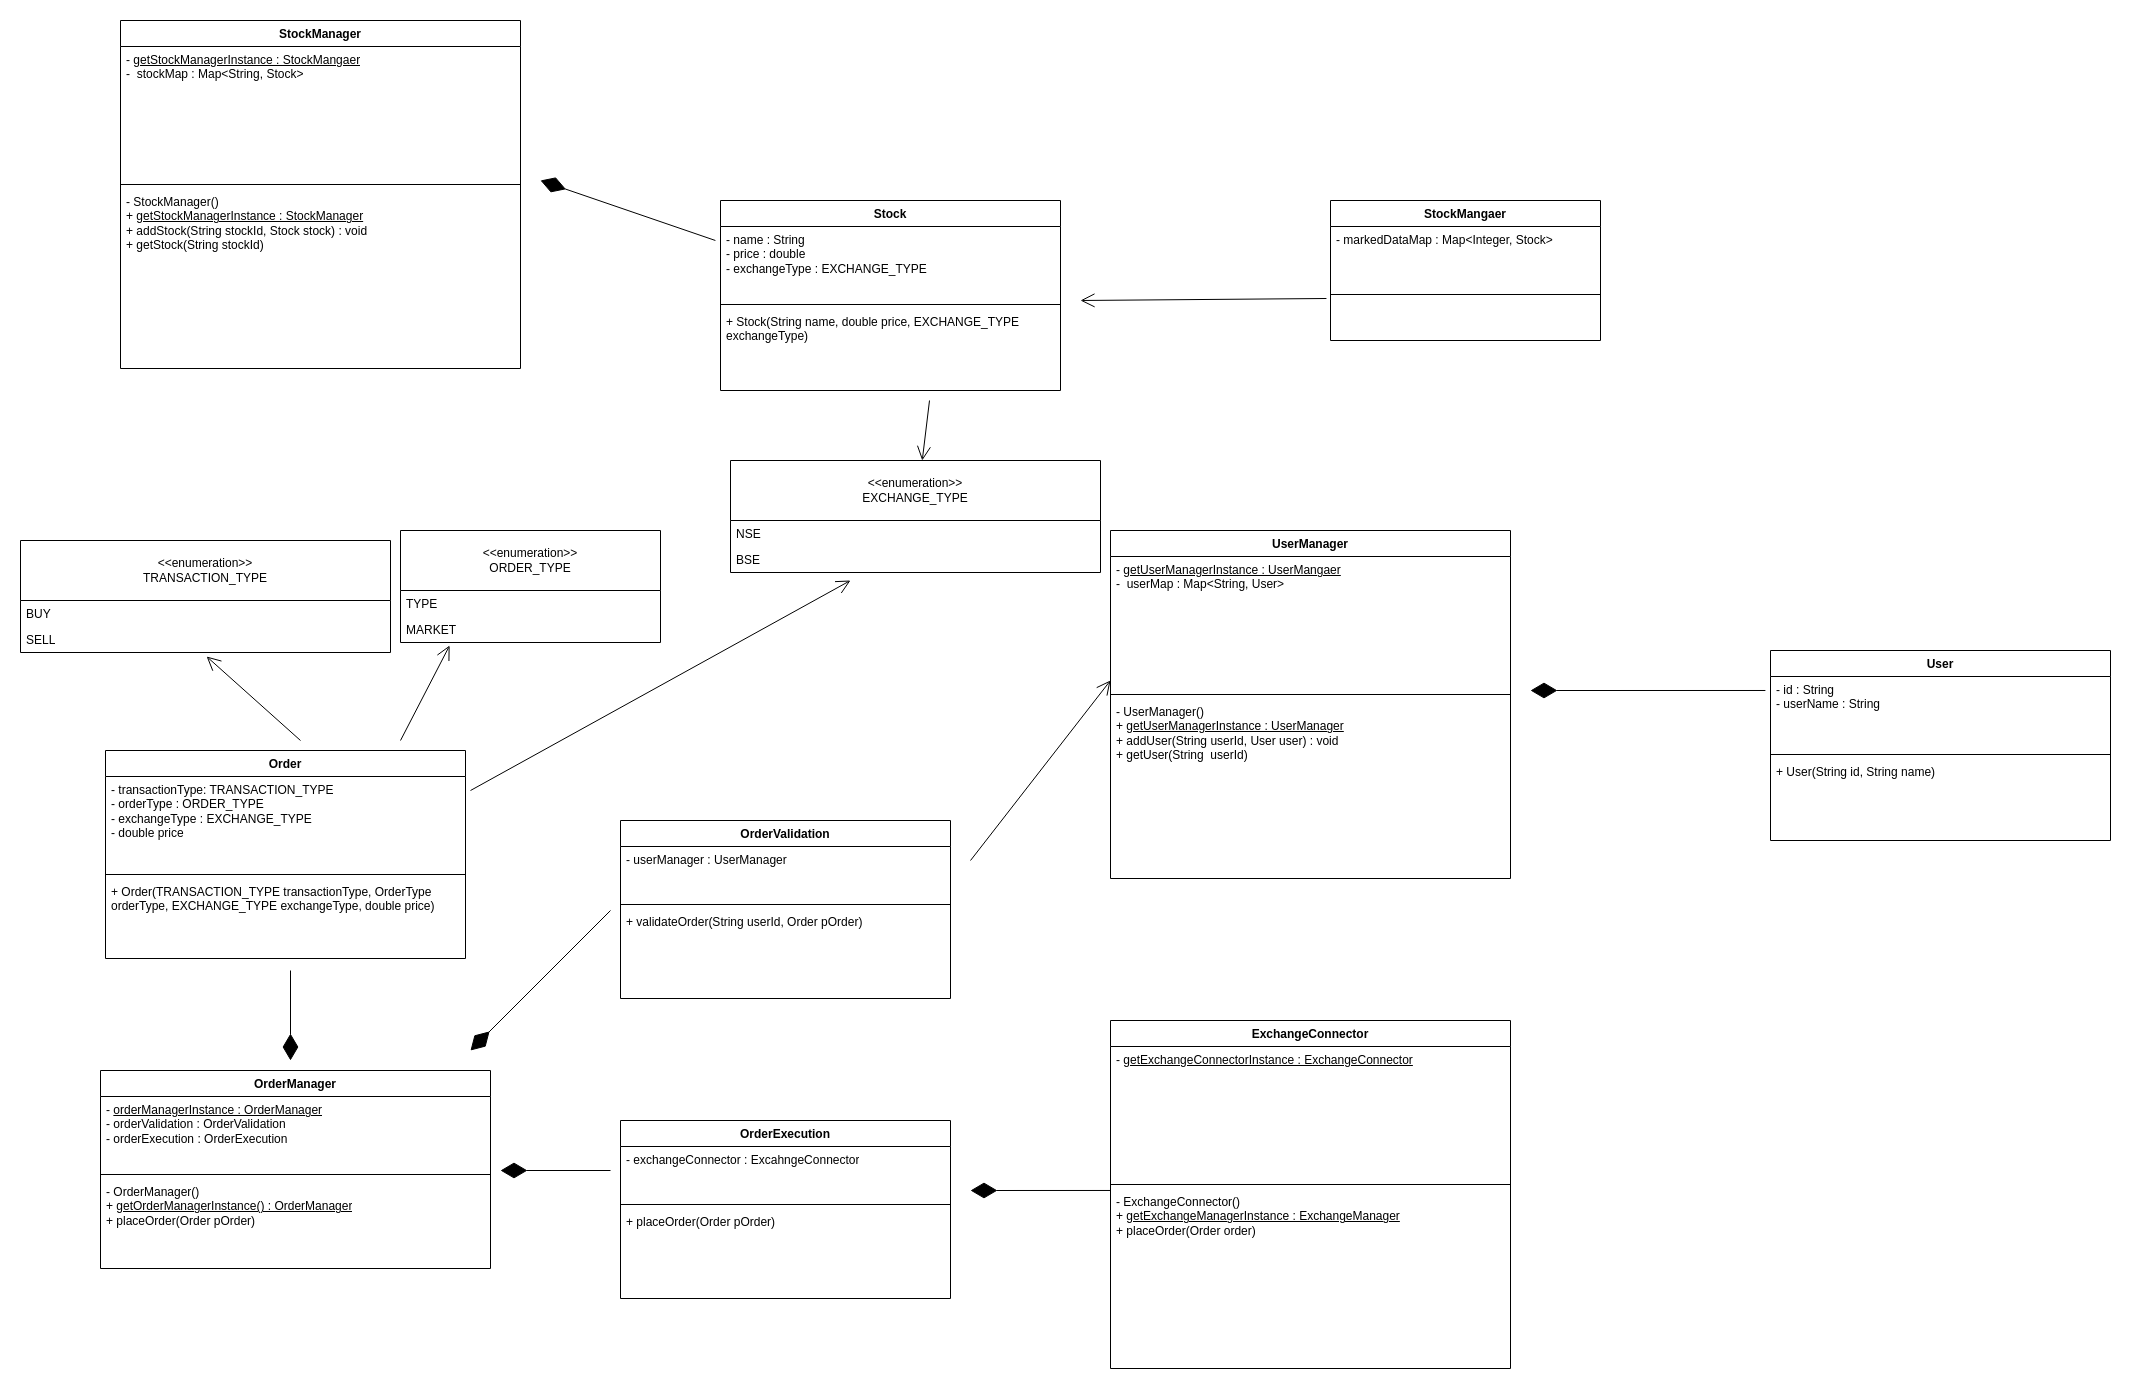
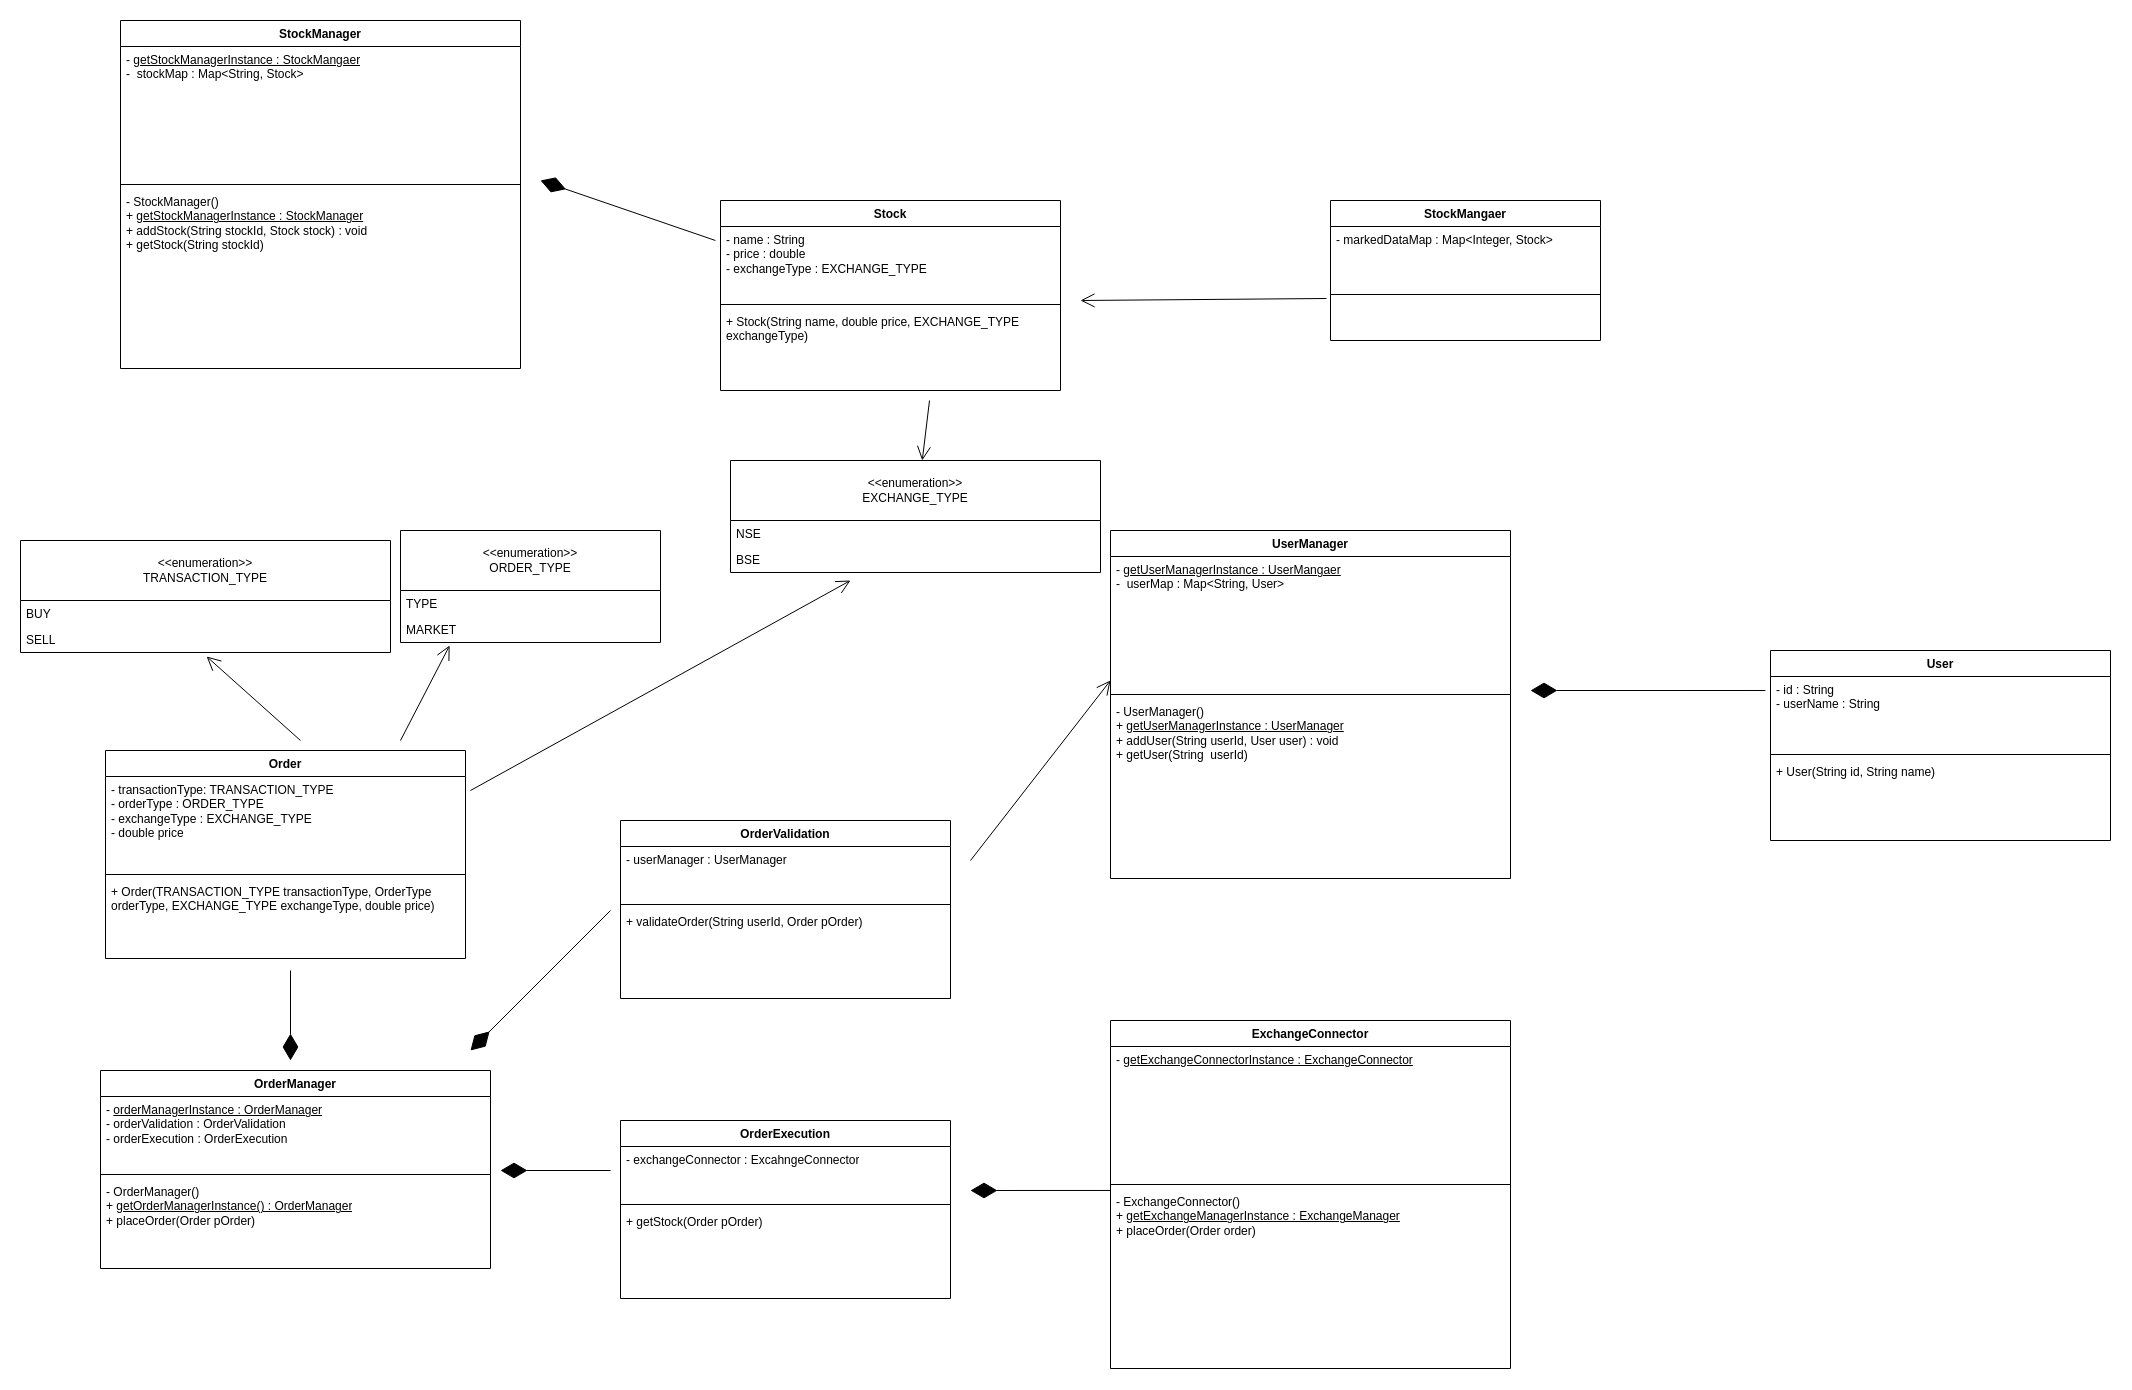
- <mxCell id="38" value="+ placeOrder(Order pOrder)" style="text;strokeColor=none;fillColor=none;align=left;verticalAlign=top;spacingLeft=4;spacingRight=4;overflow=hidden;rotatable=0;points=[[0,0.5],[1,0.5]];portConstraint=eastwest;whiteSpace=wrap;html=1;" parent="35" vertex="1"><mxGeometry y="88" width="330" height="90" as="geometry" /></mxCell>
+ <mxCell id="38" value="+ getStock(Order pOrder)" style="text;strokeColor=none;fillColor=none;align=left;verticalAlign=top;spacingLeft=4;spacingRight=4;overflow=hidden;rotatable=0;points=[[0,0.5],[1,0.5]];portConstraint=eastwest;whiteSpace=wrap;html=1;" parent="35" vertex="1"><mxGeometry y="88" width="330" height="90" as="geometry" /></mxCell>
